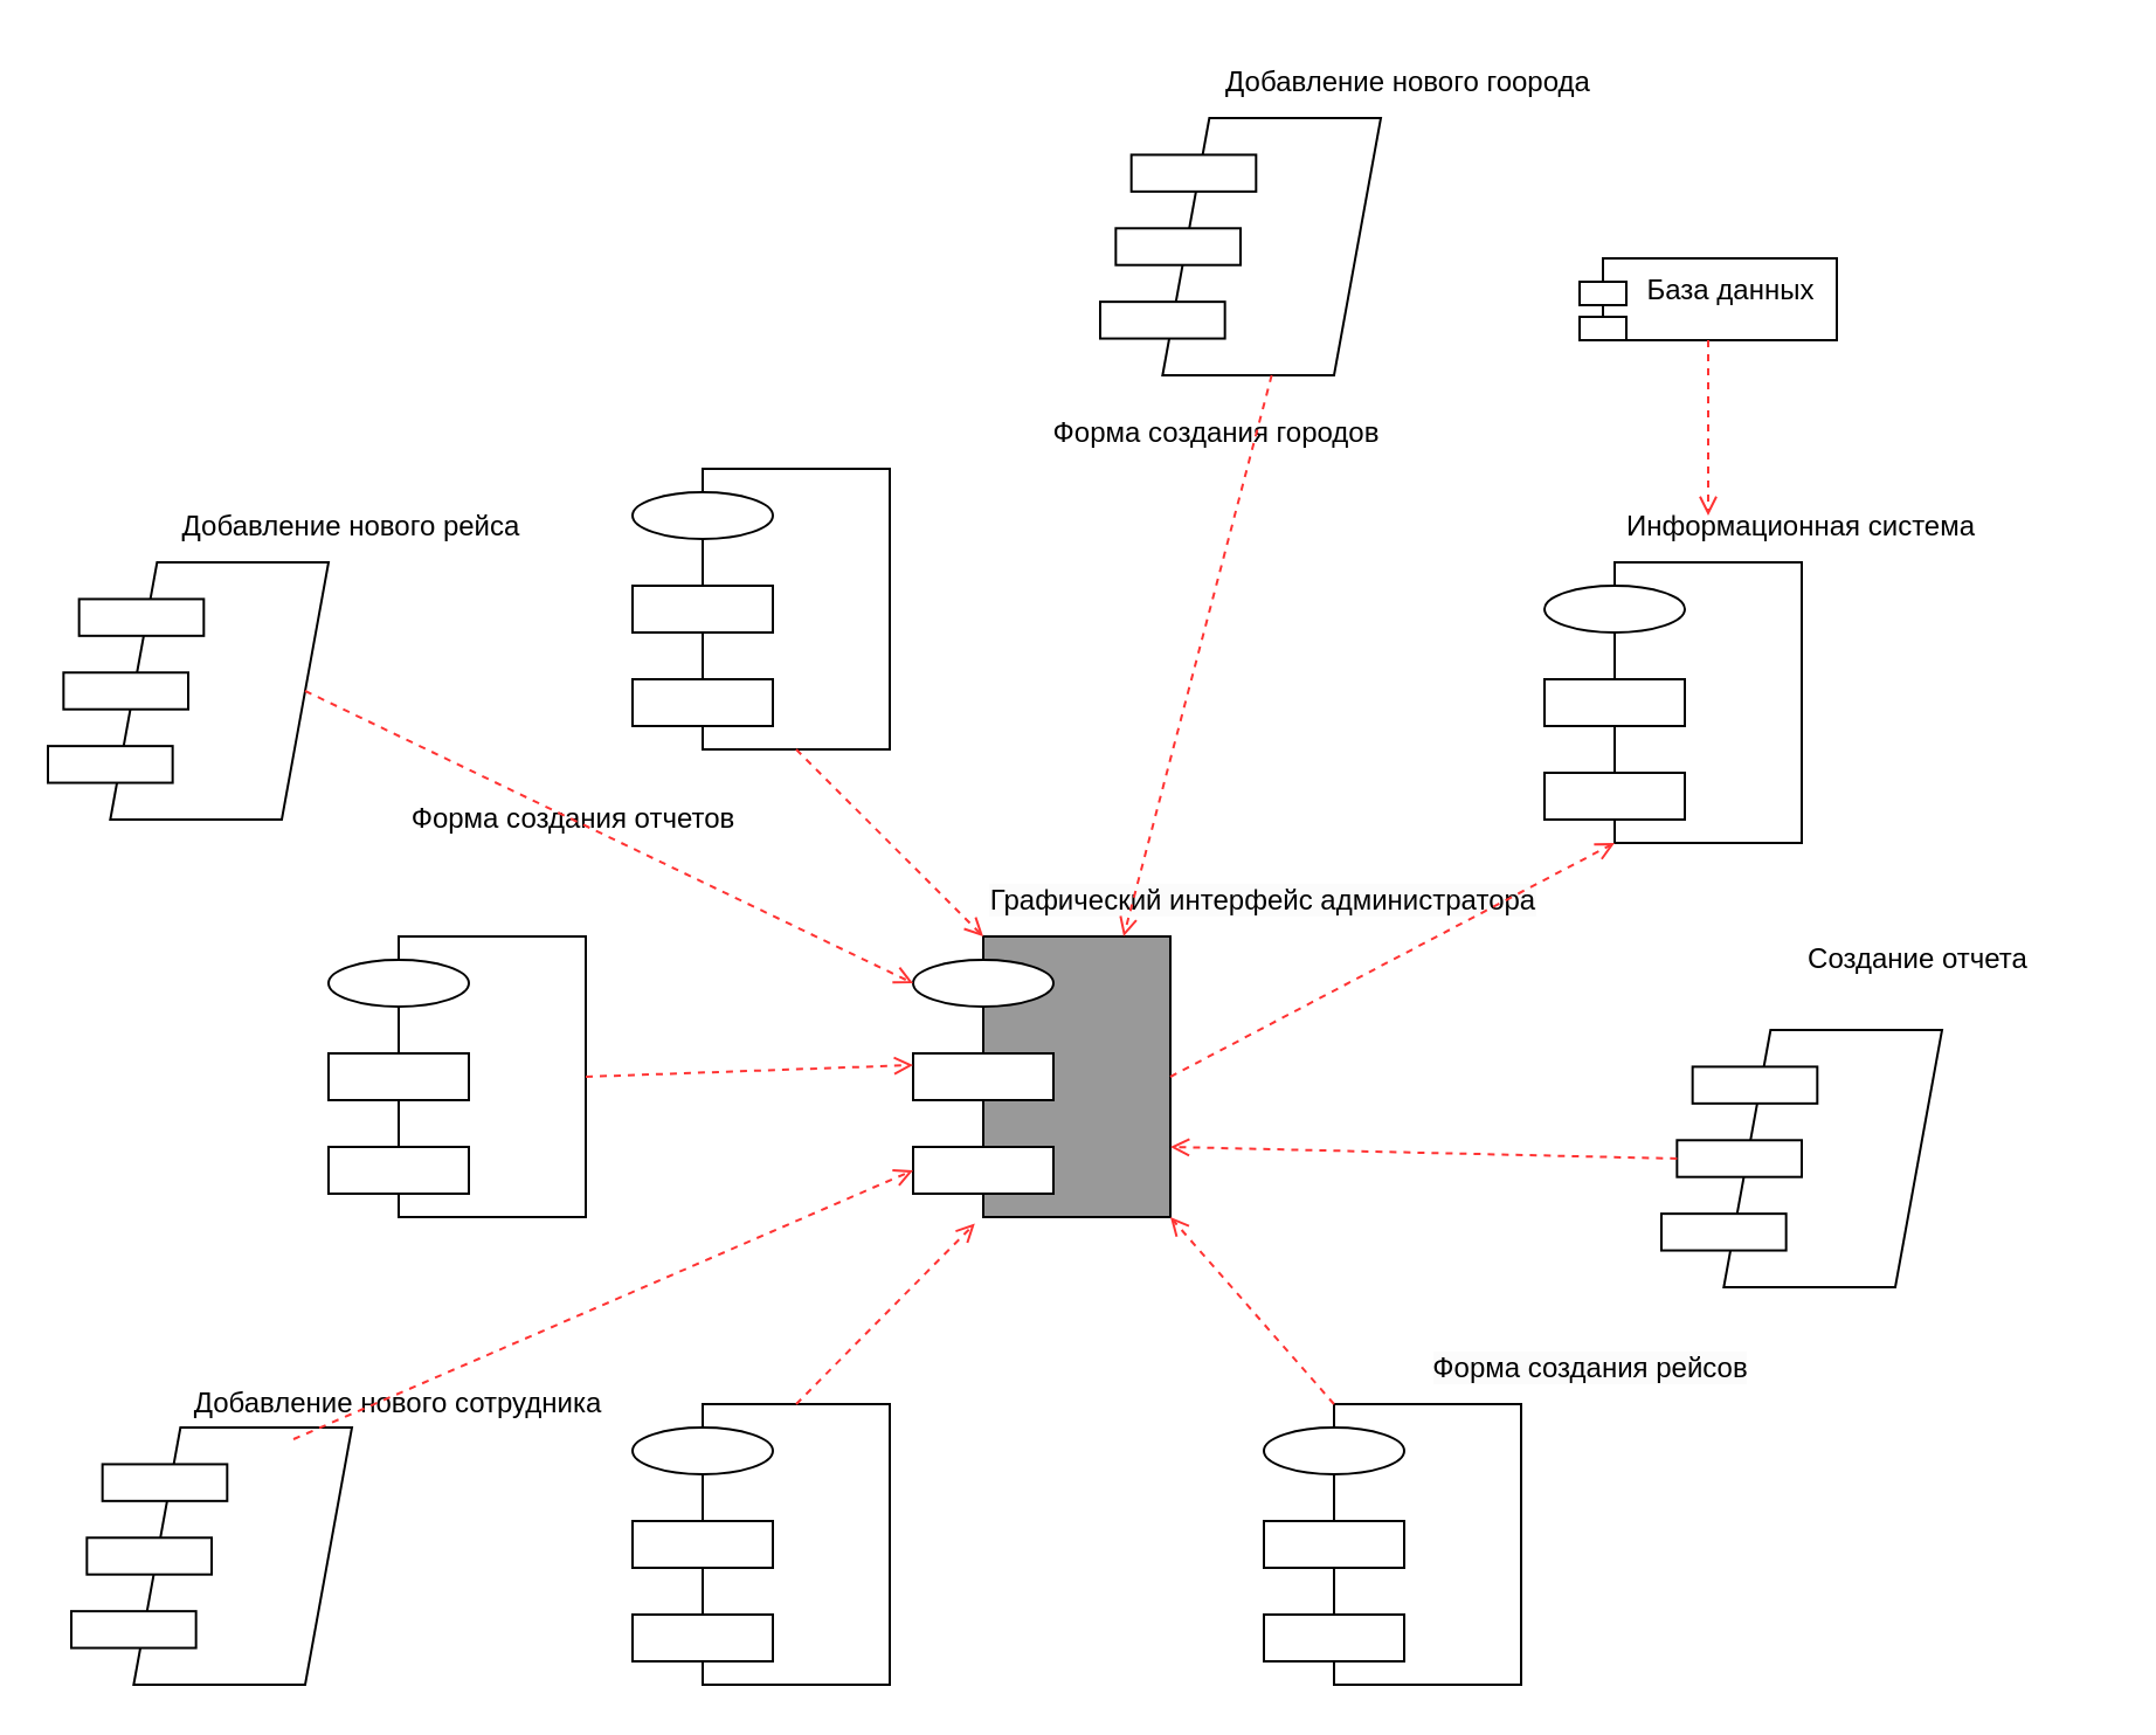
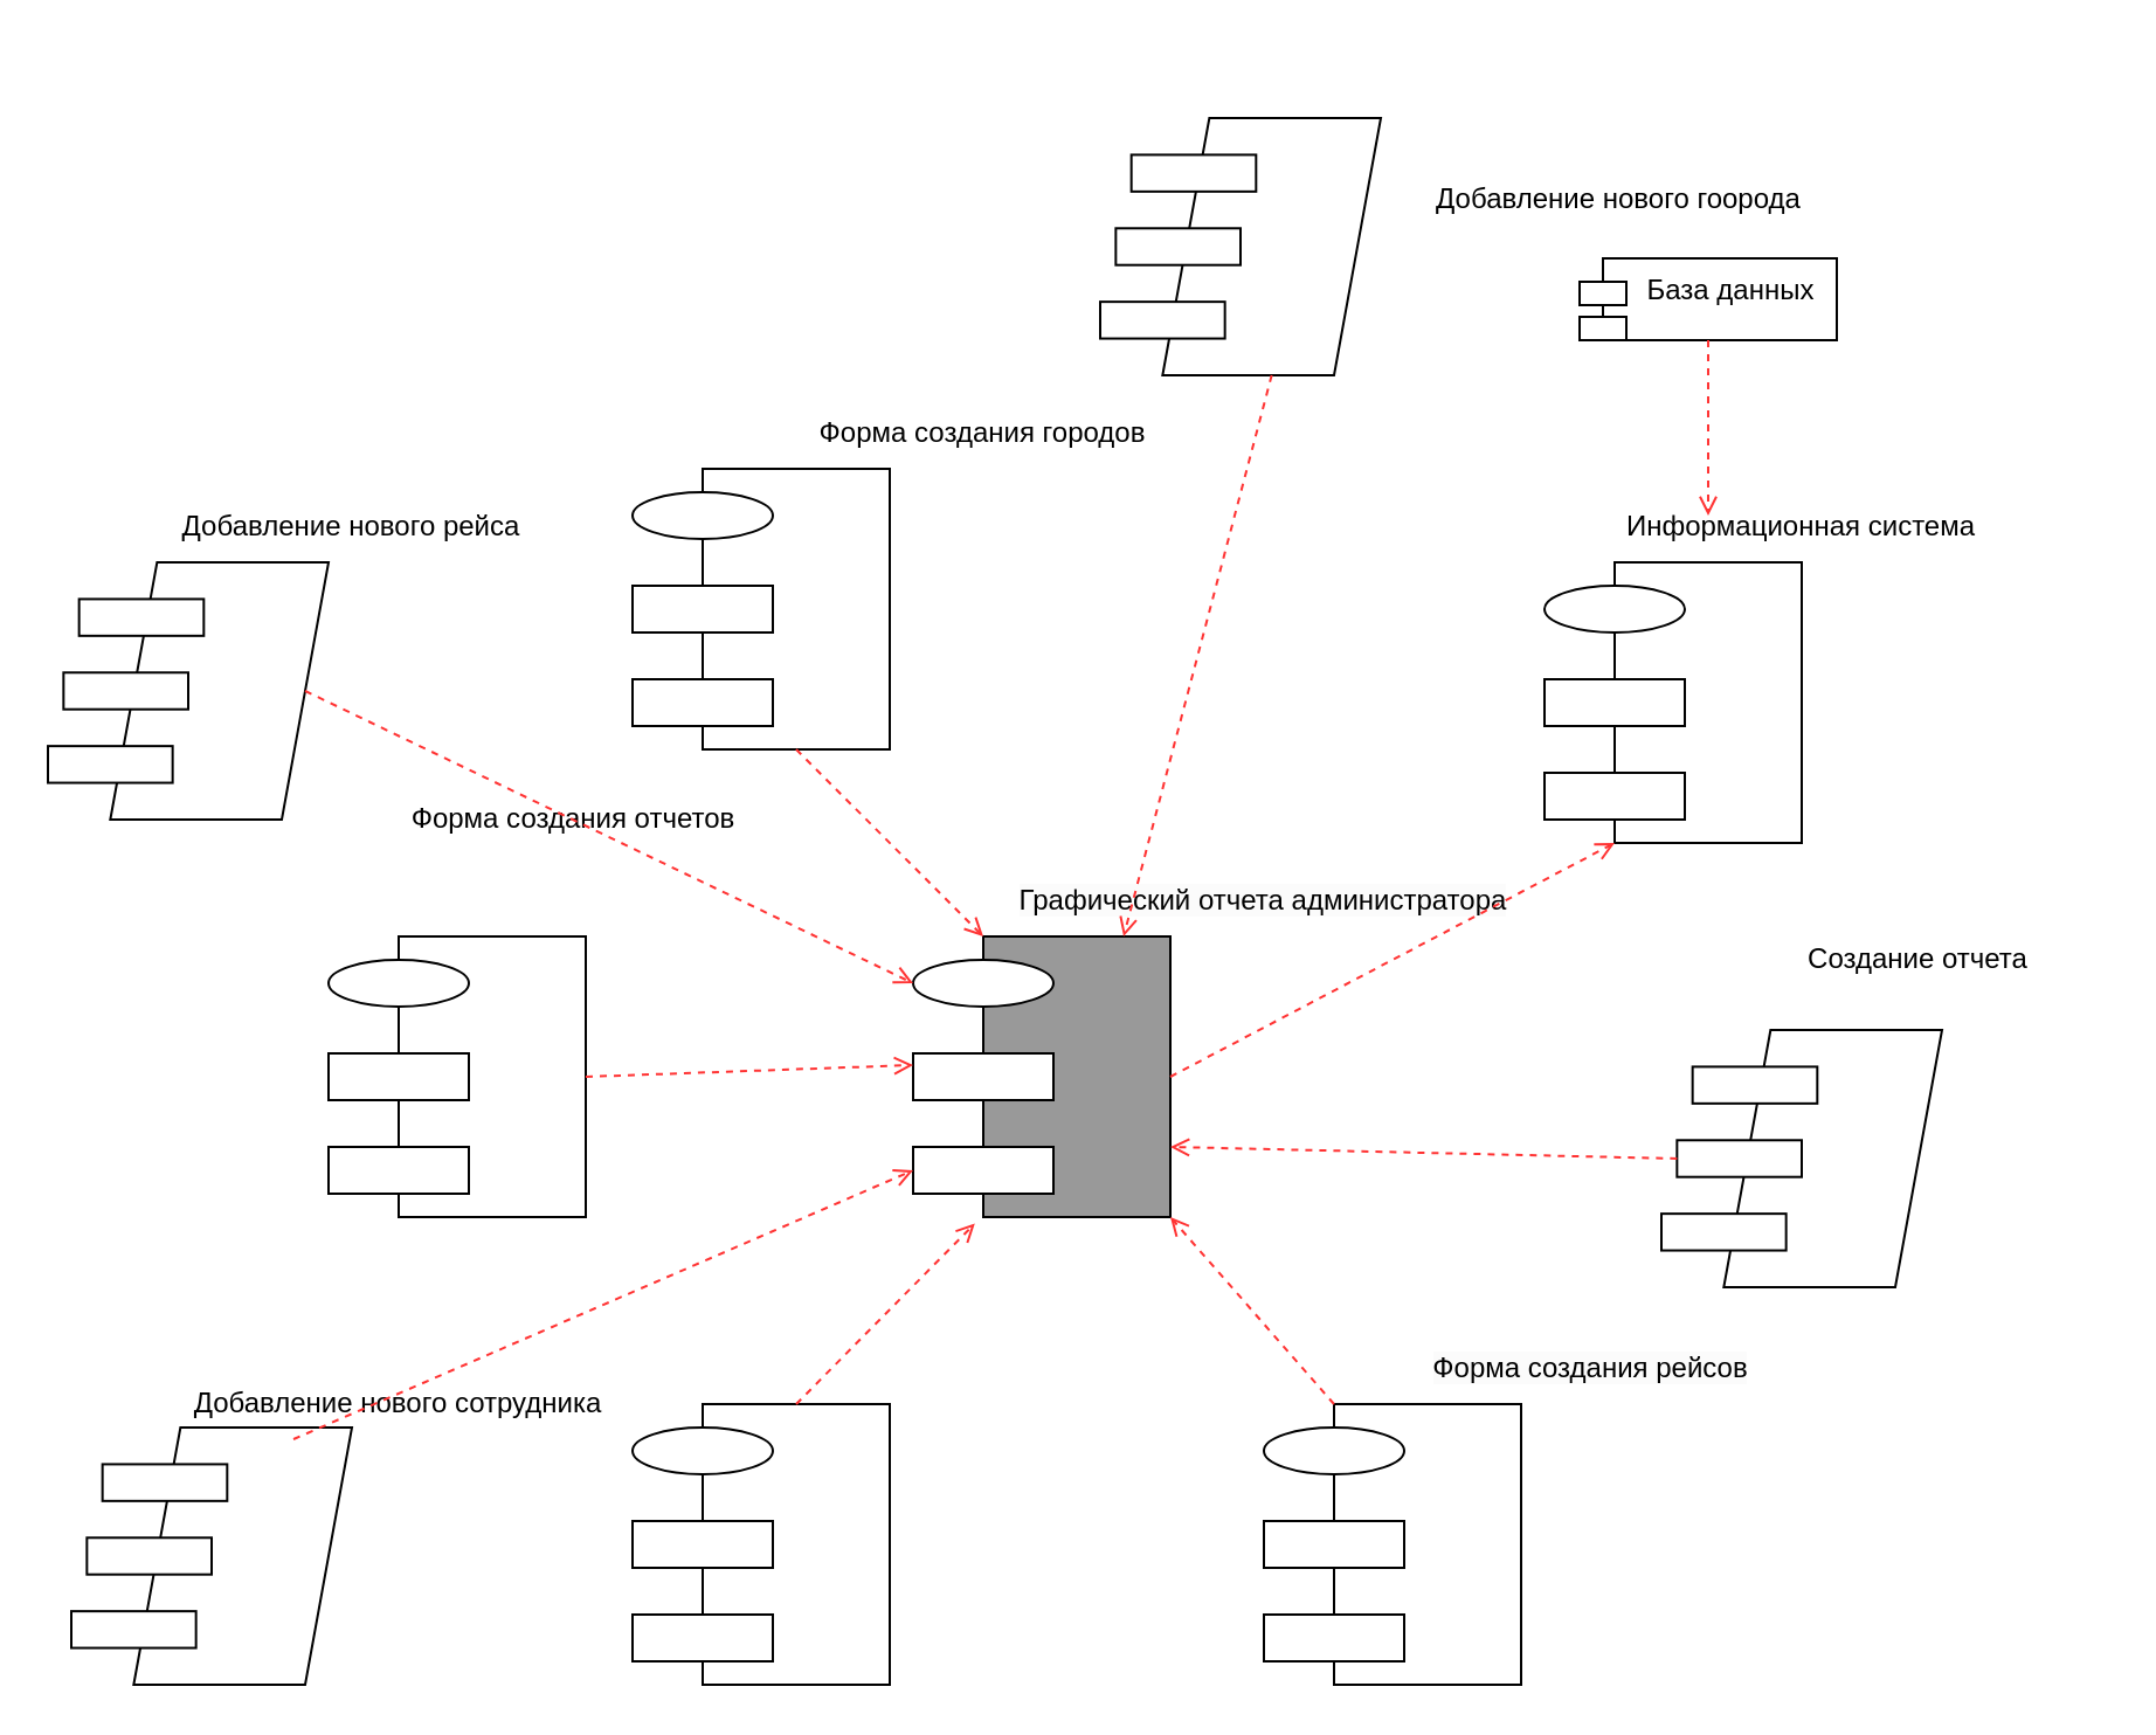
- <mxCell id="63" value="Добавление нового гоорода" style="text;html=1;strokeColor=none;fillColor=none;align=center;verticalAlign=middle;whiteSpace=wrap;rounded=0;" vertex="1" parent="1"><mxGeometry x="514" y="20" width="176" height="30" as="geometry" /></mxCell>
+ <mxCell id="63" value="Добавление нового гоорода" style="text;html=1;strokeColor=none;fillColor=none;align=center;verticalAlign=middle;whiteSpace=wrap;rounded=0;" vertex="1" parent="1"><mxGeometry x="604" y="70" width="176" height="30" as="geometry" /></mxCell>
- <mxCell id="36" value="Форма создания городов" style="text;html=1;strokeColor=none;fillColor=none;align=center;verticalAlign=middle;whiteSpace=wrap;rounded=0;" vertex="1" parent="1"><mxGeometry x="400" y="170" width="240" height="30" as="geometry" /></mxCell>
+ <mxCell id="36" value="Форма создания городов" style="text;html=1;strokeColor=none;fillColor=none;align=center;verticalAlign=middle;whiteSpace=wrap;rounded=0;" vertex="1" parent="1"><mxGeometry x="300" y="170" width="240" height="30" as="geometry" /></mxCell>
- <mxCell id="2" value="&lt;span style=&quot;color: rgb(0, 0, 0); font-family: Helvetica; font-size: 12px; font-style: normal; font-variant-ligatures: normal; font-variant-caps: normal; font-weight: 400; letter-spacing: normal; orphans: 2; text-indent: 0px; text-transform: none; widows: 2; word-spacing: 0px; -webkit-text-stroke-width: 0px; background-color: rgb(251, 251, 251); text-decoration-thickness: initial; text-decoration-style: initial; text-decoration-color: initial; float: none; display: inline !important;&quot;&gt;Графический интерфейс администратора&lt;/span&gt;" style="text;html=1;strokeColor=none;fillColor=none;align=center;verticalAlign=middle;whiteSpace=wrap;rounded=0;" vertex="1" parent="1"><mxGeometry x="420" y="370" width="240" height="30" as="geometry" /></mxCell>
+ <mxCell id="2" value="&lt;span style=&quot;color: rgb(0, 0, 0); font-family: Helvetica; font-size: 12px; font-style: normal; font-variant-ligatures: normal; font-variant-caps: normal; font-weight: 400; letter-spacing: normal; orphans: 2; text-indent: 0px; text-transform: none; widows: 2; word-spacing: 0px; -webkit-text-stroke-width: 0px; background-color: rgb(251, 251, 251); text-decoration-thickness: initial; text-decoration-style: initial; text-decoration-color: initial; float: none; display: inline !important;&quot;&gt;Графический отчета администратора&lt;/span&gt;" style="text;html=1;strokeColor=none;fillColor=none;align=center;verticalAlign=middle;whiteSpace=wrap;rounded=0;" vertex="1" parent="1"><mxGeometry x="420" y="370" width="240" height="30" as="geometry" /></mxCell>
